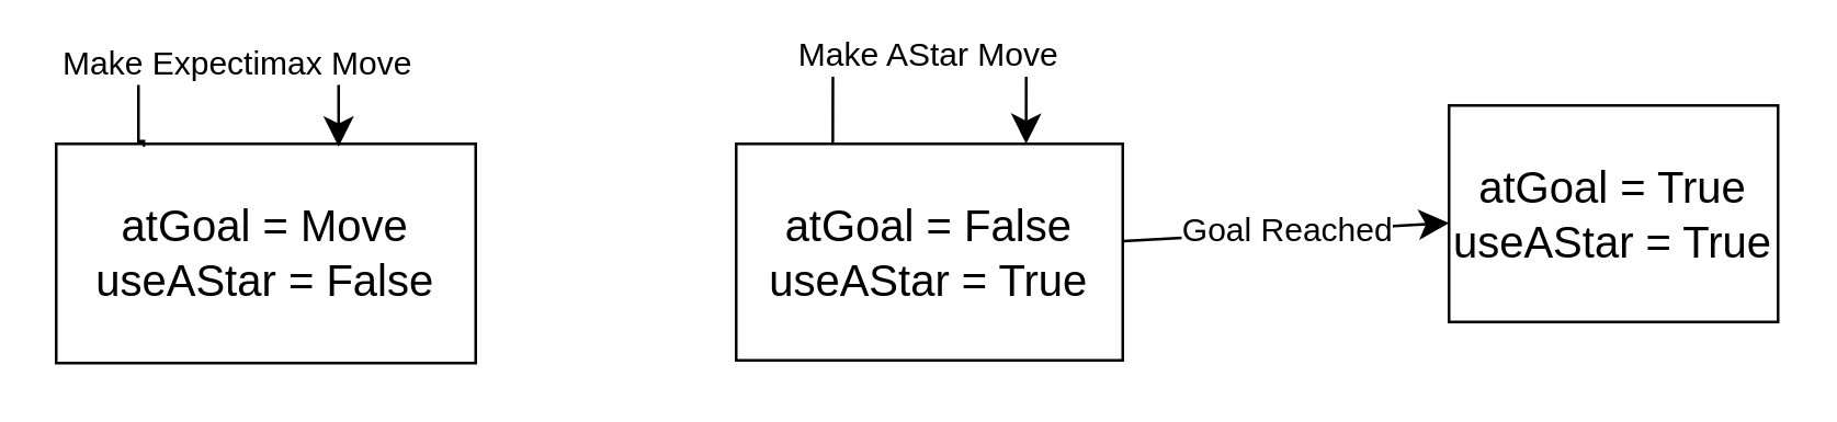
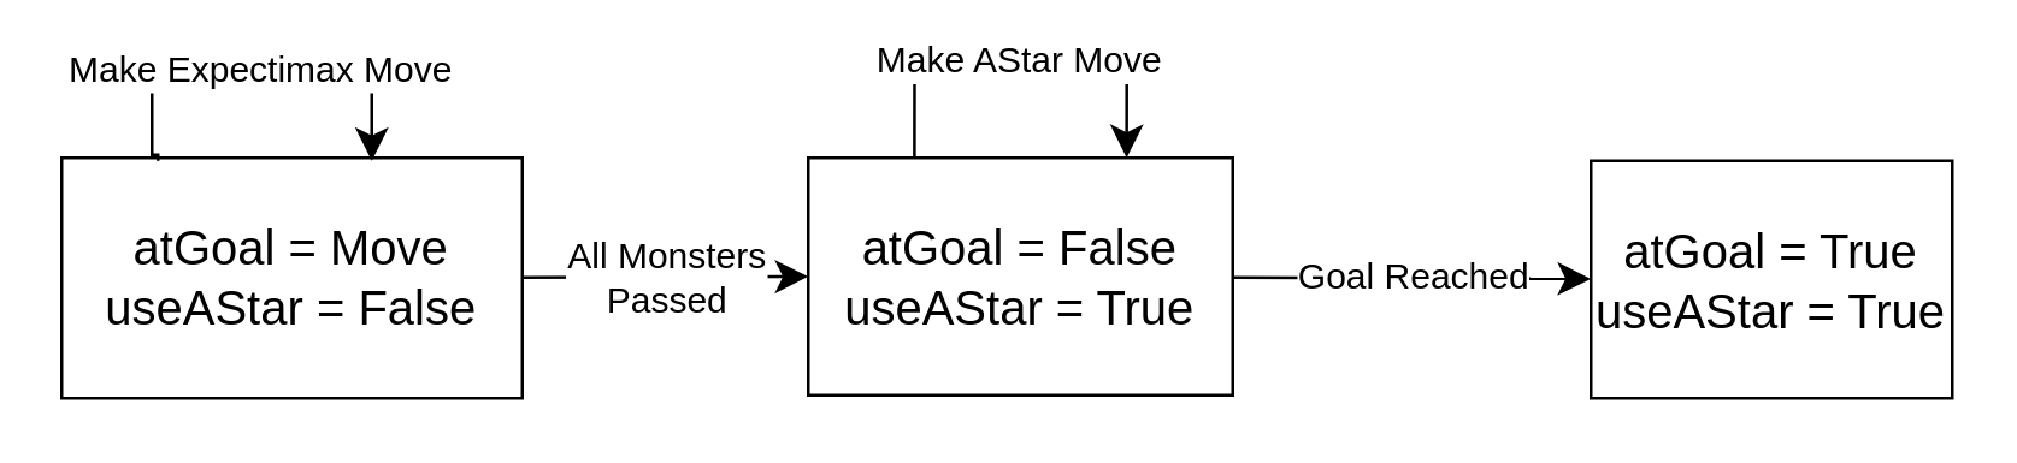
- <mxCell id="4" value="atGoal = True&lt;br&gt;useAStar = True" style="rounded=0;whiteSpace=wrap;html=1;fontSize=16;" vertex="1" parent="1"><mxGeometry x="528" y="38" width="120" height="79" as="geometry" /></mxCell>
+ <mxCell id="4" value="atGoal = True&lt;br&gt;useAStar = True" style="rounded=0;whiteSpace=wrap;html=1;fontSize=16;" vertex="1" parent="1"><mxGeometry x="528" y="53" width="120" height="79" as="geometry" /></mxCell>
+ <mxCell id="6" value="All Monsters&lt;br&gt;Passed" style="edgeStyle=none;curved=1;rounded=0;orthogonalLoop=1;jettySize=auto;html=1;entryX=0;entryY=0.5;entryDx=0;entryDy=0;fontSize=12;startSize=8;endSize=8;" edge="1" parent="1" source="7" target="3"><mxGeometry x="0.002" relative="1" as="geometry"><mxPoint as="offset" /></mxGeometry></mxCell>
